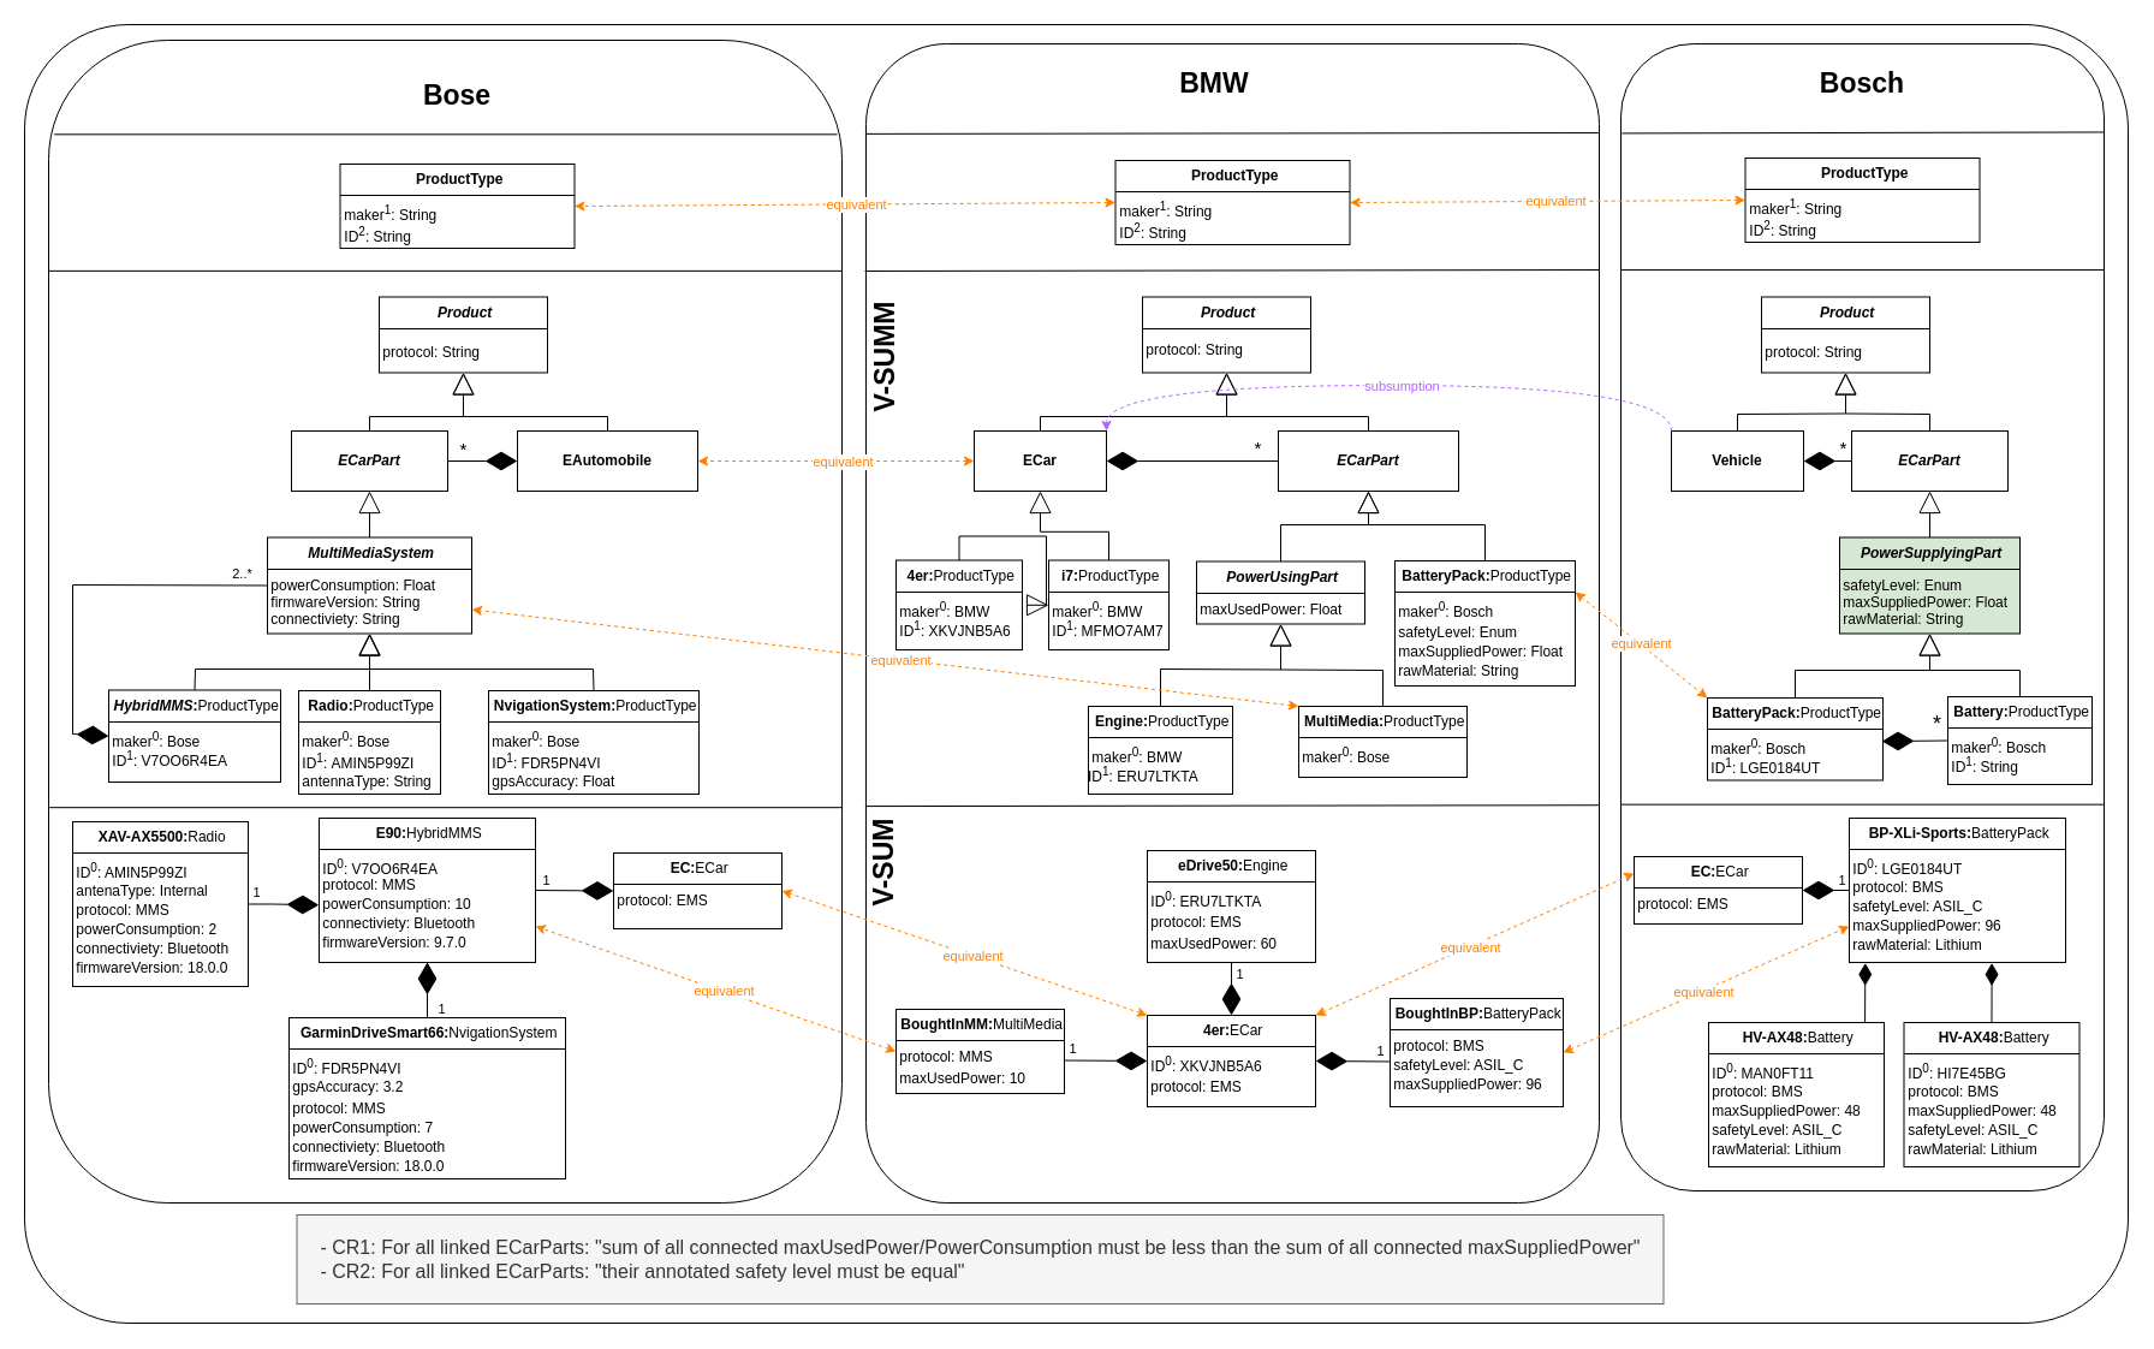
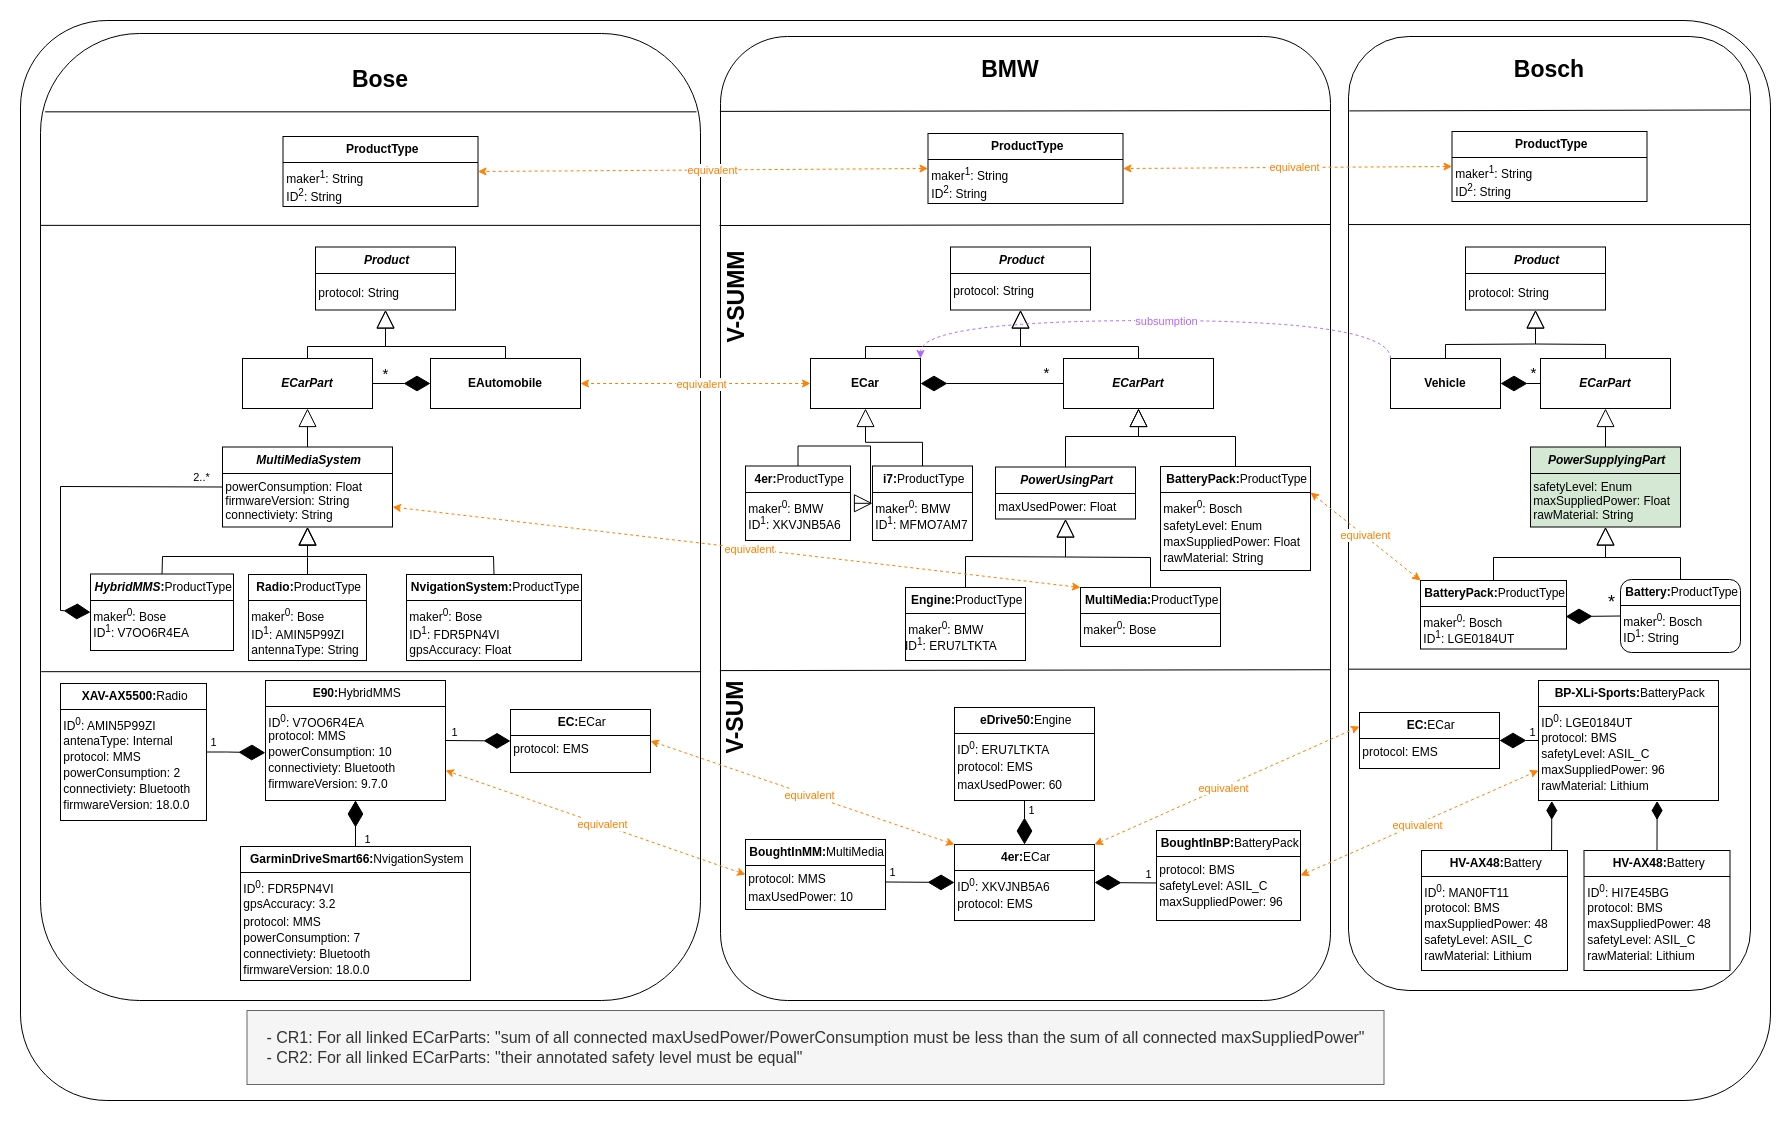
- <mxCell id="107" value="&lt;p style=&quot;margin:0px;margin-top:4px;text-align:center;&quot;&gt;&lt;/p&gt;&lt;div style=&quot;height:2px;&quot;&gt;&lt;/div&gt;&lt;span style=&quot;font-weight: 700;&quot;&gt;&lt;div style=&quot;text-align: center;&quot;&gt;&lt;span style=&quot;background-color: initial;&quot;&gt;&amp;nbsp;&lt;/span&gt;Battery&lt;span style=&quot;background-color: initial;&quot;&gt;:&lt;/span&gt;&lt;span style=&quot;background-color: initial; font-weight: normal;&quot;&gt;ProductType&lt;/span&gt;&lt;/div&gt;&lt;/span&gt;&lt;hr size=&quot;1&quot; style=&quot;border-style:solid;&quot;&gt;&lt;div style=&quot;height:2px;&quot;&gt;&lt;div style=&quot;height: 2px;&quot;&gt;&lt;span style=&quot;background-color: initial;&quot;&gt;&amp;nbsp;&lt;/span&gt;maker&lt;sup&gt;0&lt;/sup&gt;&lt;span style=&quot;background-color: initial;&quot;&gt;: Bosch&lt;/span&gt;&lt;/div&gt;&lt;div style=&quot;height: 2px;&quot;&gt;&lt;span style=&quot;background-color: initial;&quot;&gt;&lt;br&gt;&lt;/span&gt;&lt;/div&gt;&lt;div style=&quot;height: 2px;&quot;&gt;&lt;span style=&quot;background-color: initial;&quot;&gt;&amp;nbsp;&lt;/span&gt;&lt;/div&gt;&lt;div style=&quot;height: 2px;&quot;&gt;&lt;br&gt;&lt;/div&gt;&lt;div style=&quot;height: 2px;&quot;&gt;&lt;br&gt;&lt;/div&gt;&lt;div style=&quot;height: 2px;&quot;&gt;&lt;br&gt;&lt;/div&gt;&lt;div style=&quot;height: 2px;&quot;&gt;&lt;br&gt;&lt;/div&gt;&lt;div style=&quot;height: 2px;&quot;&gt;&lt;br&gt;&lt;/div&gt;&lt;div style=&quot;height: 2px;&quot;&gt;&amp;nbsp;ID&lt;sup&gt;1&lt;/sup&gt;: String&lt;/div&gt;&lt;div style=&quot;height: 2px;&quot;&gt;&lt;br&gt;&lt;/div&gt;&lt;div style=&quot;height: 2px;&quot;&gt;&lt;br&gt;&lt;/div&gt;&lt;div style=&quot;height: 2px;&quot;&gt;&lt;br&gt;&lt;/div&gt;&lt;div style=&quot;height: 2px;&quot;&gt;&lt;br&gt;&lt;/div&gt;&lt;div style=&quot;height: 2px;&quot;&gt;&lt;br&gt;&lt;/div&gt;&lt;div style=&quot;height: 2px;&quot;&gt;&lt;br&gt;&lt;/div&gt;&lt;div style=&quot;height: 2px;&quot;&gt;&lt;br&gt;&lt;/div&gt;&lt;div style=&quot;height: 2px;&quot;&gt;&lt;br&gt;&lt;/div&gt;&lt;div style=&quot;height: 2px;&quot;&gt;&lt;br&gt;&lt;/div&gt;&lt;div style=&quot;height: 2px;&quot;&gt;&lt;br&gt;&lt;/div&gt;&lt;div style=&quot;height: 2px;&quot;&gt;&lt;br&gt;&lt;/div&gt;&lt;/div&gt;" style="verticalAlign=top;align=left;overflow=fill;html=1;whiteSpace=wrap;" vertex="1" parent="1"><mxGeometry x="1620" y="579" width="120" height="73" as="geometry" /></mxCell>
+ <mxCell id="107" value="&lt;p style=&quot;margin:0px;margin-top:4px;text-align:center;&quot;&gt;&lt;/p&gt;&lt;div style=&quot;height:2px;&quot;&gt;&lt;/div&gt;&lt;span style=&quot;font-weight: 700;&quot;&gt;&lt;div style=&quot;text-align: center;&quot;&gt;&lt;span style=&quot;background-color: initial;&quot;&gt;&amp;nbsp;&lt;/span&gt;Battery&lt;span style=&quot;background-color: initial;&quot;&gt;:&lt;/span&gt;&lt;span style=&quot;background-color: initial; font-weight: normal;&quot;&gt;ProductType&lt;/span&gt;&lt;/div&gt;&lt;/span&gt;&lt;hr size=&quot;1&quot; style=&quot;border-style:solid;&quot;&gt;&lt;div style=&quot;height:2px;&quot;&gt;&lt;div style=&quot;height: 2px;&quot;&gt;&lt;span style=&quot;background-color: initial;&quot;&gt;&amp;nbsp;&lt;/span&gt;maker&lt;sup&gt;0&lt;/sup&gt;&lt;span style=&quot;background-color: initial;&quot;&gt;: Bosch&lt;/span&gt;&lt;/div&gt;&lt;div style=&quot;height: 2px;&quot;&gt;&lt;span style=&quot;background-color: initial;&quot;&gt;&lt;br&gt;&lt;/span&gt;&lt;/div&gt;&lt;div style=&quot;height: 2px;&quot;&gt;&lt;span style=&quot;background-color: initial;&quot;&gt;&amp;nbsp;&lt;/span&gt;&lt;/div&gt;&lt;div style=&quot;height: 2px;&quot;&gt;&lt;br&gt;&lt;/div&gt;&lt;div style=&quot;height: 2px;&quot;&gt;&lt;br&gt;&lt;/div&gt;&lt;div style=&quot;height: 2px;&quot;&gt;&lt;br&gt;&lt;/div&gt;&lt;div style=&quot;height: 2px;&quot;&gt;&lt;br&gt;&lt;/div&gt;&lt;div style=&quot;height: 2px;&quot;&gt;&lt;br&gt;&lt;/div&gt;&lt;div style=&quot;height: 2px;&quot;&gt;&amp;nbsp;ID&lt;sup&gt;1&lt;/sup&gt;: String&lt;/div&gt;&lt;div style=&quot;height: 2px;&quot;&gt;&lt;br&gt;&lt;/div&gt;&lt;div style=&quot;height: 2px;&quot;&gt;&lt;br&gt;&lt;/div&gt;&lt;div style=&quot;height: 2px;&quot;&gt;&lt;br&gt;&lt;/div&gt;&lt;div style=&quot;height: 2px;&quot;&gt;&lt;br&gt;&lt;/div&gt;&lt;div style=&quot;height: 2px;&quot;&gt;&lt;br&gt;&lt;/div&gt;&lt;div style=&quot;height: 2px;&quot;&gt;&lt;br&gt;&lt;/div&gt;&lt;div style=&quot;height: 2px;&quot;&gt;&lt;br&gt;&lt;/div&gt;&lt;div style=&quot;height: 2px;&quot;&gt;&lt;br&gt;&lt;/div&gt;&lt;div style=&quot;height: 2px;&quot;&gt;&lt;br&gt;&lt;/div&gt;&lt;div style=&quot;height: 2px;&quot;&gt;&lt;br&gt;&lt;/div&gt;&lt;div style=&quot;height: 2px;&quot;&gt;&lt;br&gt;&lt;/div&gt;&lt;/div&gt;" style="verticalAlign=top;align=left;overflow=fill;html=1;whiteSpace=wrap;rounded=1;" vertex="1" parent="1"><mxGeometry x="1620" y="579" width="120" height="73" as="geometry" /></mxCell>
